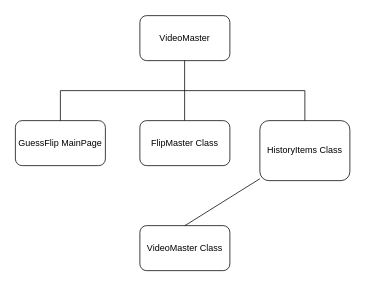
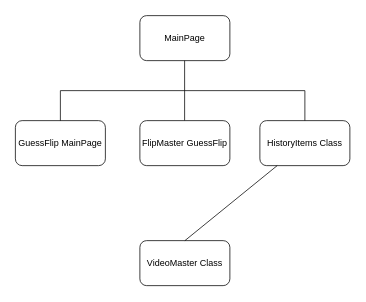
- <mxCell id="2" value="VideoMaster" style="rounded=1;whiteSpace=wrap;html=1;" vertex="1" parent="1"><mxGeometry x="186" y="20" width="120" height="60" as="geometry" /></mxCell>
+ <mxCell id="2" value="MainPage" style="rounded=1;whiteSpace=wrap;html=1;" vertex="1" parent="1"><mxGeometry x="186" y="20" width="120" height="60" as="geometry" /></mxCell>
- <mxCell id="5" value="FlipMaster Class" style="rounded=1;whiteSpace=wrap;html=1;" vertex="1" parent="1"><mxGeometry x="186" y="160" width="120" height="60" as="geometry" /></mxCell>
+ <mxCell id="5" value="FlipMaster GuessFlip" style="rounded=1;whiteSpace=wrap;html=1;" vertex="1" parent="1"><mxGeometry x="186" y="160" width="120" height="60" as="geometry" /></mxCell>
- <mxCell id="6" value="HistoryItems Class" style="rounded=1;whiteSpace=wrap;html=1;" vertex="1" parent="1"><mxGeometry x="346" y="160" width="120" height="80" as="geometry" /></mxCell>
+ <mxCell id="6" value="HistoryItems Class" style="rounded=1;whiteSpace=wrap;html=1;" vertex="1" parent="1"><mxGeometry x="346" y="160" width="120" height="60" as="geometry" /></mxCell>
- <mxCell id="7" value="VideoMaster Class" style="rounded=1;whiteSpace=wrap;html=1;" vertex="1" parent="1"><mxGeometry x="186" y="300" width="120" height="60" as="geometry" /></mxCell>
+ <mxCell id="7" value="VideoMaster Class" style="rounded=1;whiteSpace=wrap;html=1;" vertex="1" parent="1"><mxGeometry x="186" y="320" width="120" height="60" as="geometry" /></mxCell>
